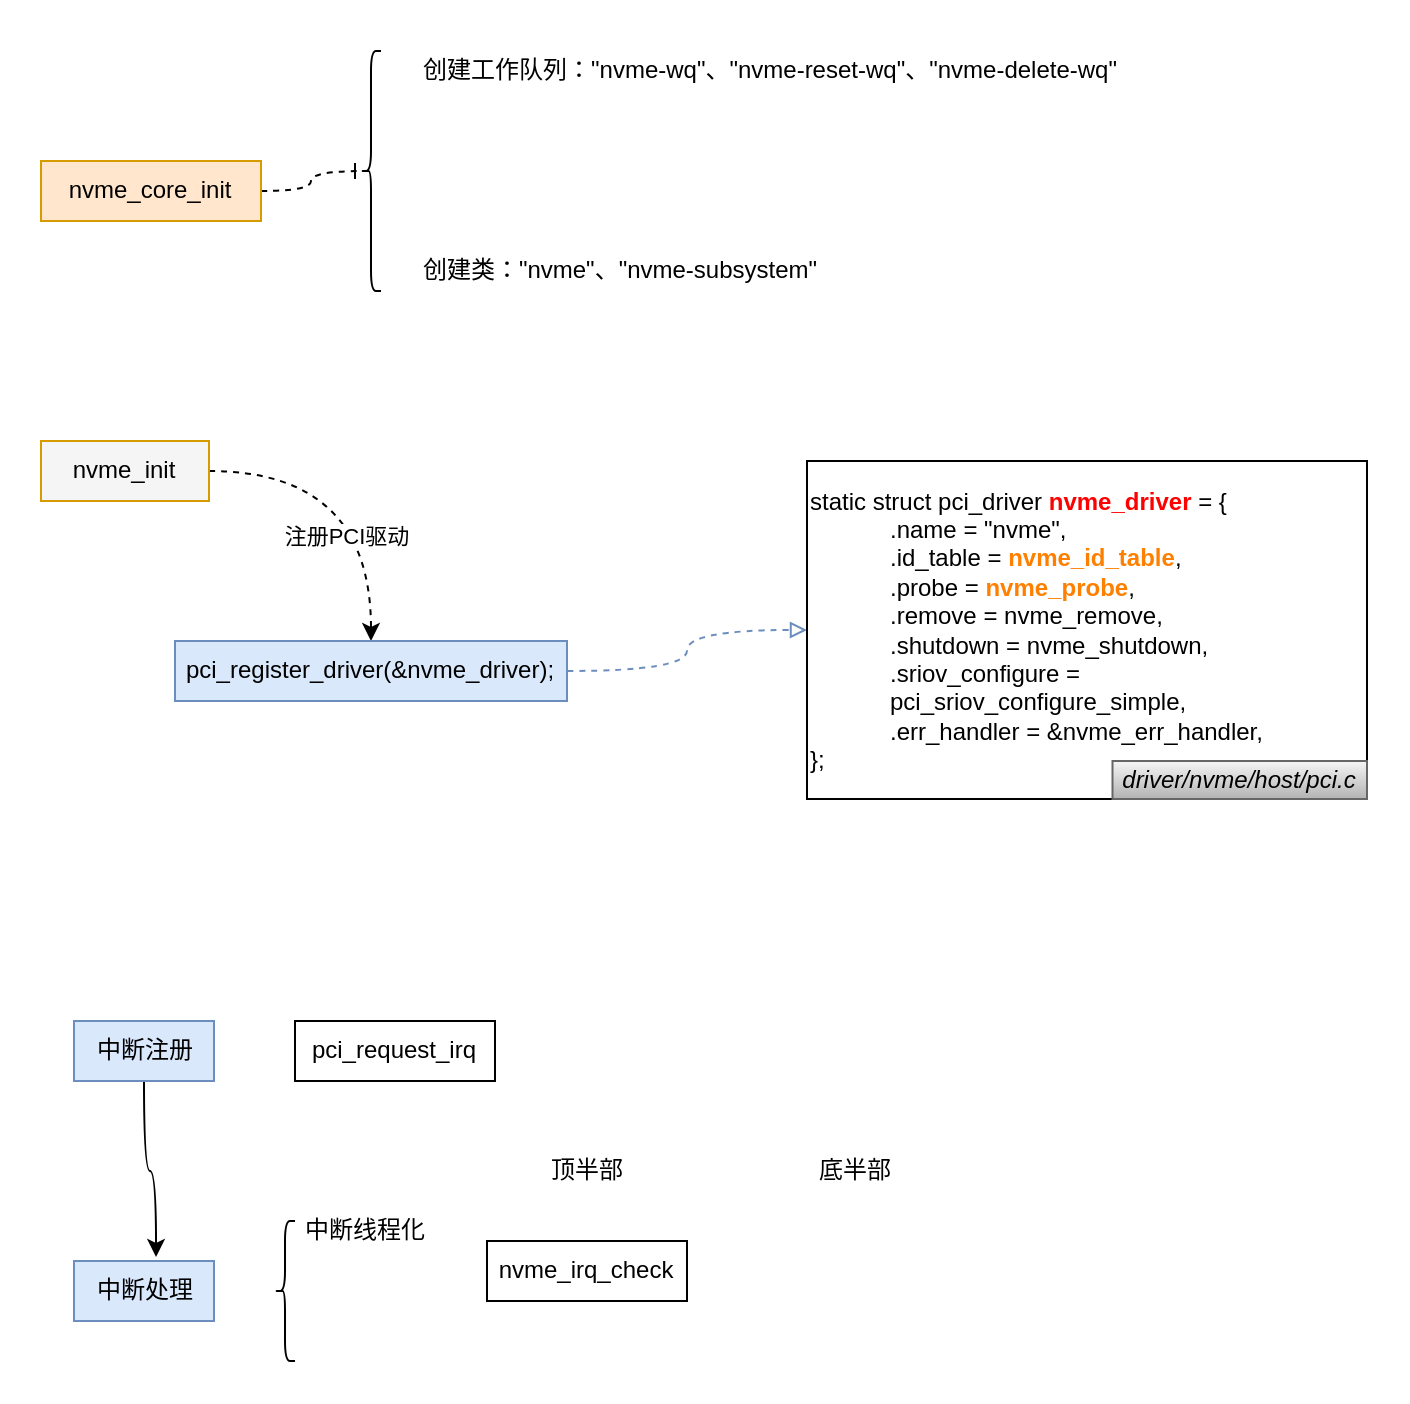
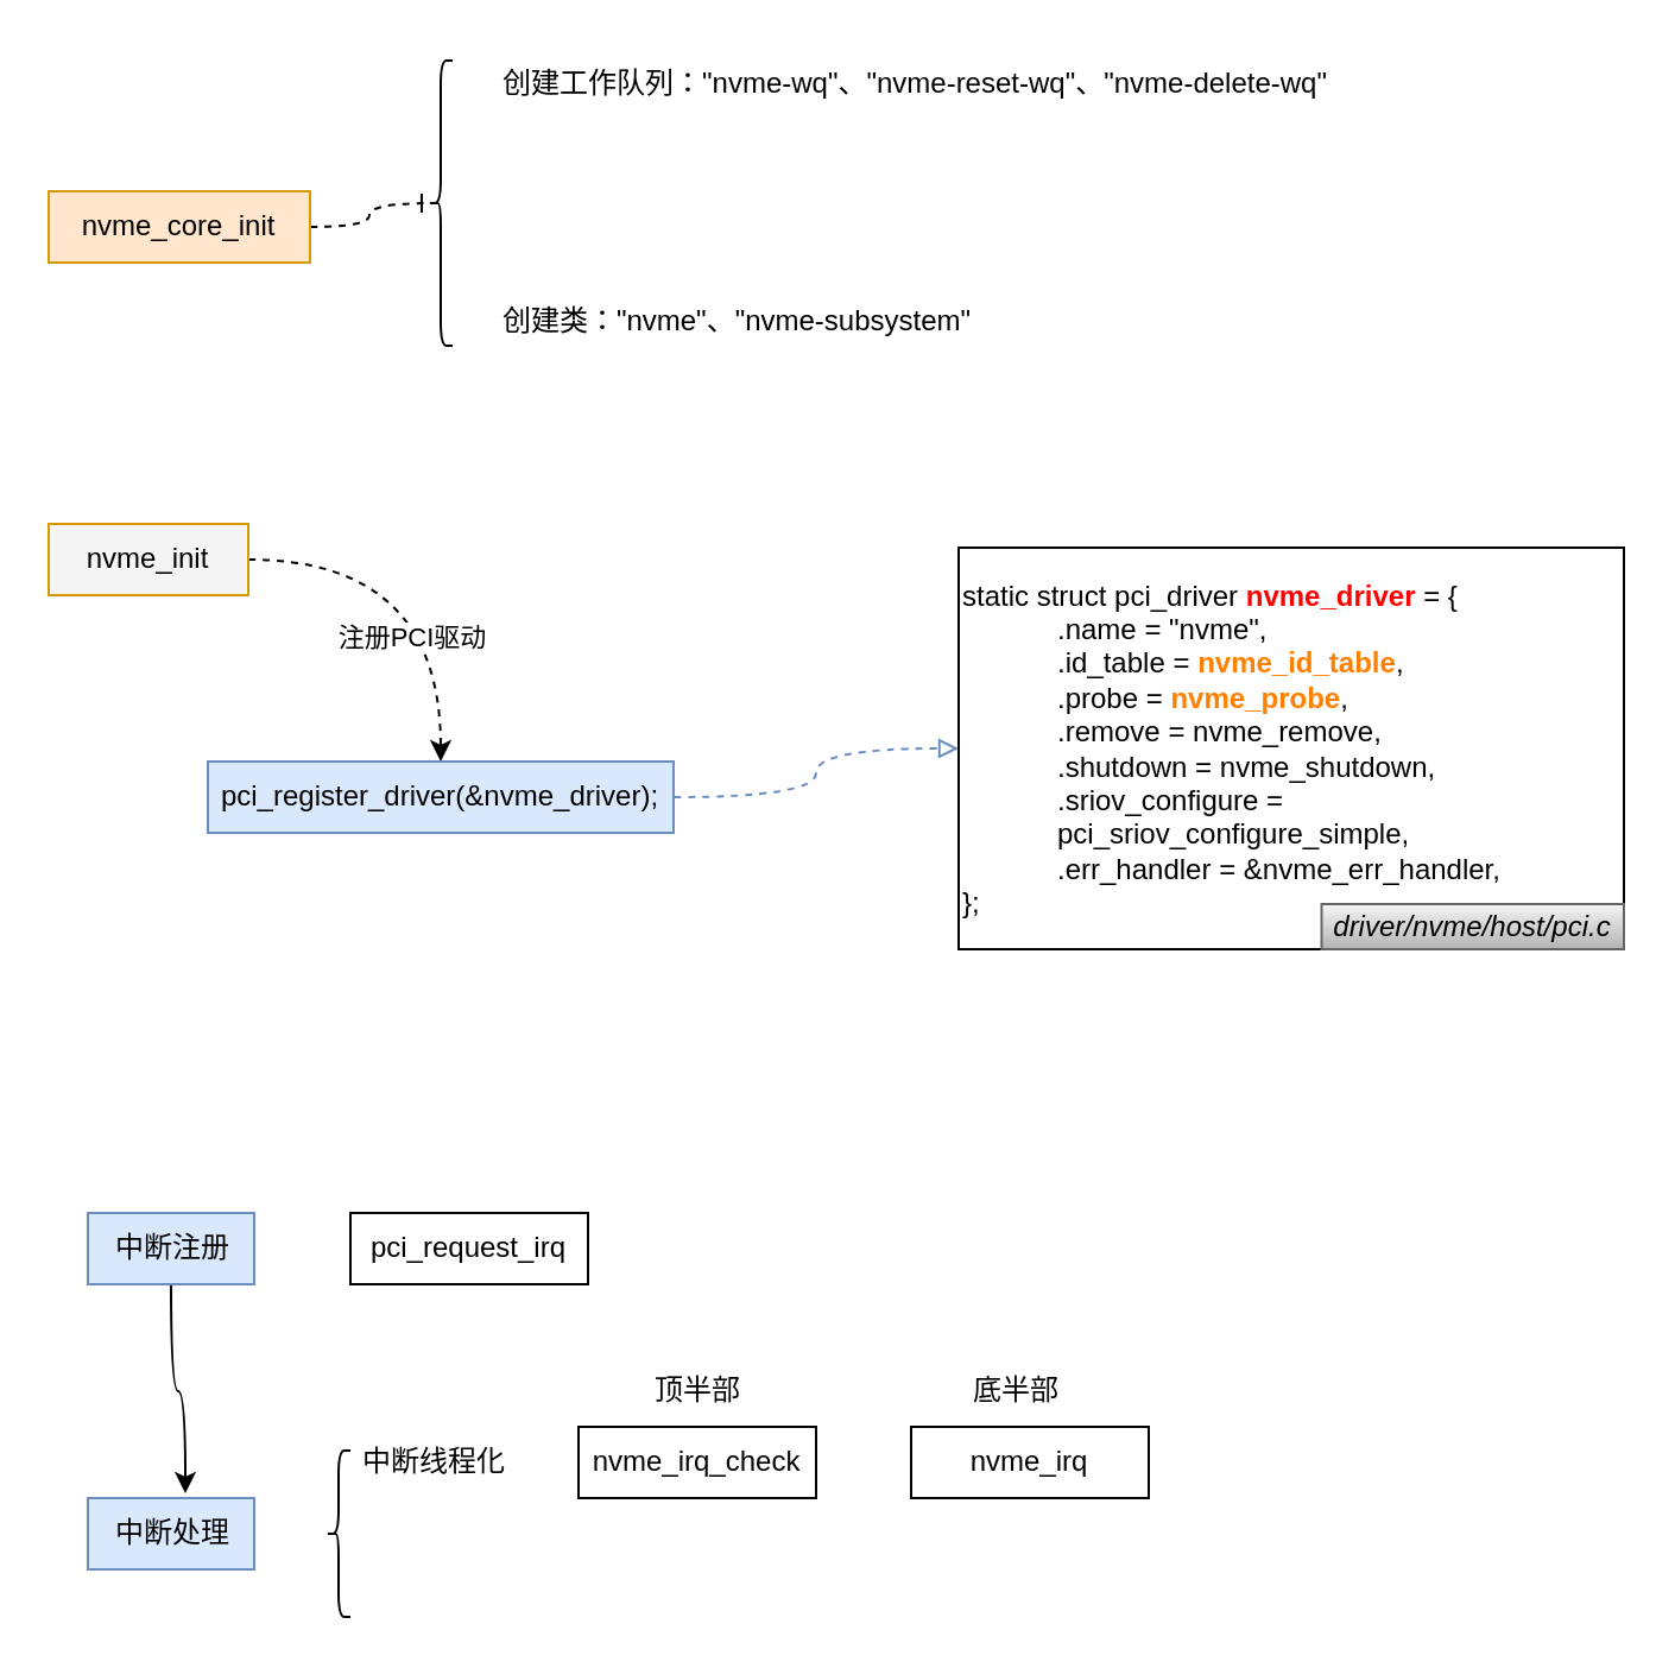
+ <mxCell id="15" value="nvme_irq" style="rounded=0;whiteSpace=wrap;html=1;imageHeight=24;" parent="1" vertex="1"><mxGeometry x="383" y="600" width="100" height="30" as="geometry" /></mxCell>
- <mxCell id="14" value="nvme_irq_check" style="rounded=0;whiteSpace=wrap;html=1;imageHeight=24;" parent="1" vertex="1"><mxGeometry x="243" y="620" width="100" height="30" as="geometry" /></mxCell>
+ <mxCell id="14" value="nvme_irq_check" style="rounded=0;whiteSpace=wrap;html=1;imageHeight=24;" parent="1" vertex="1"><mxGeometry x="243" y="600" width="100" height="30" as="geometry" /></mxCell>
